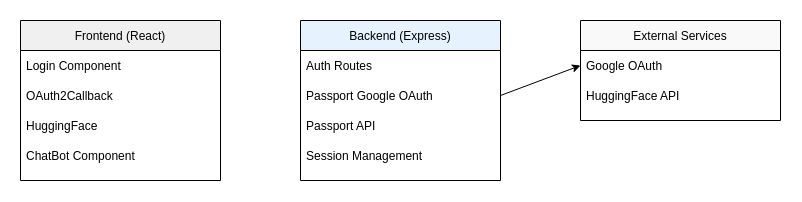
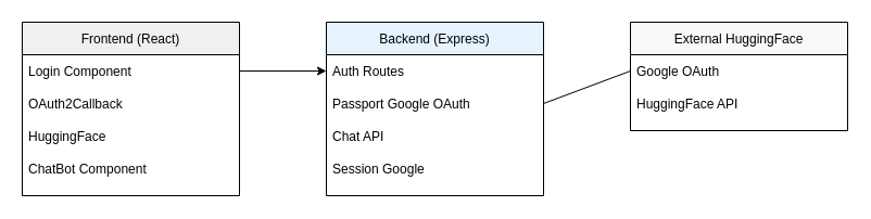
- <mxCell id="12" value="External Services" style="swimlane;fontStyle=0;childLayout=stackLayout;horizontal=1;startSize=30;horizontalStack=0;resizeParent=1;resizeParentMax=0;resizeLast=0;collapsible=1;marginBottom=0;fillColor=#f9f9f9;" vertex="1" parent="1"><mxGeometry x="580" y="20" width="200" height="100" as="geometry" /></mxCell>
+ <mxCell id="12" value="External HuggingFace" style="swimlane;fontStyle=0;childLayout=stackLayout;horizontal=1;startSize=30;horizontalStack=0;resizeParent=1;resizeParentMax=0;resizeLast=0;collapsible=1;marginBottom=0;fillColor=#f9f9f9;" vertex="1" parent="1"><mxGeometry x="580" y="20" width="200" height="100" as="geometry" /></mxCell>
+ <mxCell id="15" value="" style="endArrow=classic;html=1;exitX=1;exitY=0.5;exitDx=0;exitDy=0;entryX=0;entryY=0.5;entryDx=0;entryDy=0;" edge="1" parent="1" source="3" target="8"><mxGeometry width="50" height="50" relative="1" as="geometry" /></mxCell>
- <mxCell id="16" value="" style="endArrow=classic;html=1;exitX=1;exitY=0.5;exitDx=0;exitDy=0;entryX=0;entryY=0.5;entryDx=0;entryDy=0;" edge="1" parent="1" source="9" target="13"><mxGeometry width="50" height="50" relative="1" as="geometry" /></mxCell>
+ <mxCell id="16" value="" style="endArrow=none;html=1;exitX=1;exitY=0.5;exitDx=0;exitDy=0;entryX=0;entryY=0.5;entryDx=0;entryDy=0;" edge="1" parent="1" source="9" target="13"><mxGeometry width="50" height="50" relative="1" as="geometry" /></mxCell>
- <mxCell id="10" value="Passport API" style="text;strokeColor=none;fillColor=none;align=left;verticalAlign=middle;spacingLeft=4;spacingRight=4;overflow=hidden;points=[[0,0.5],[1,0.5]];portConstraint=eastwest;rotatable=0;" vertex="1" parent="7"><mxGeometry y="90" width="200" height="30" as="geometry" /></mxCell>
+ <mxCell id="10" value="Chat API" style="text;strokeColor=none;fillColor=none;align=left;verticalAlign=middle;spacingLeft=4;spacingRight=4;overflow=hidden;points=[[0,0.5],[1,0.5]];portConstraint=eastwest;rotatable=0;" vertex="1" parent="7"><mxGeometry y="90" width="200" height="30" as="geometry" /></mxCell>
- <mxCell id="11" value="Session Management" style="text;strokeColor=none;fillColor=none;align=left;verticalAlign=middle;spacingLeft=4;spacingRight=4;overflow=hidden;points=[[0,0.5],[1,0.5]];portConstraint=eastwest;rotatable=0;" vertex="1" parent="7"><mxGeometry y="120" width="200" height="30" as="geometry" /></mxCell>
+ <mxCell id="11" value="Session Google" style="text;strokeColor=none;fillColor=none;align=left;verticalAlign=middle;spacingLeft=4;spacingRight=4;overflow=hidden;points=[[0,0.5],[1,0.5]];portConstraint=eastwest;rotatable=0;" vertex="1" parent="7"><mxGeometry y="120" width="200" height="30" as="geometry" /></mxCell>
